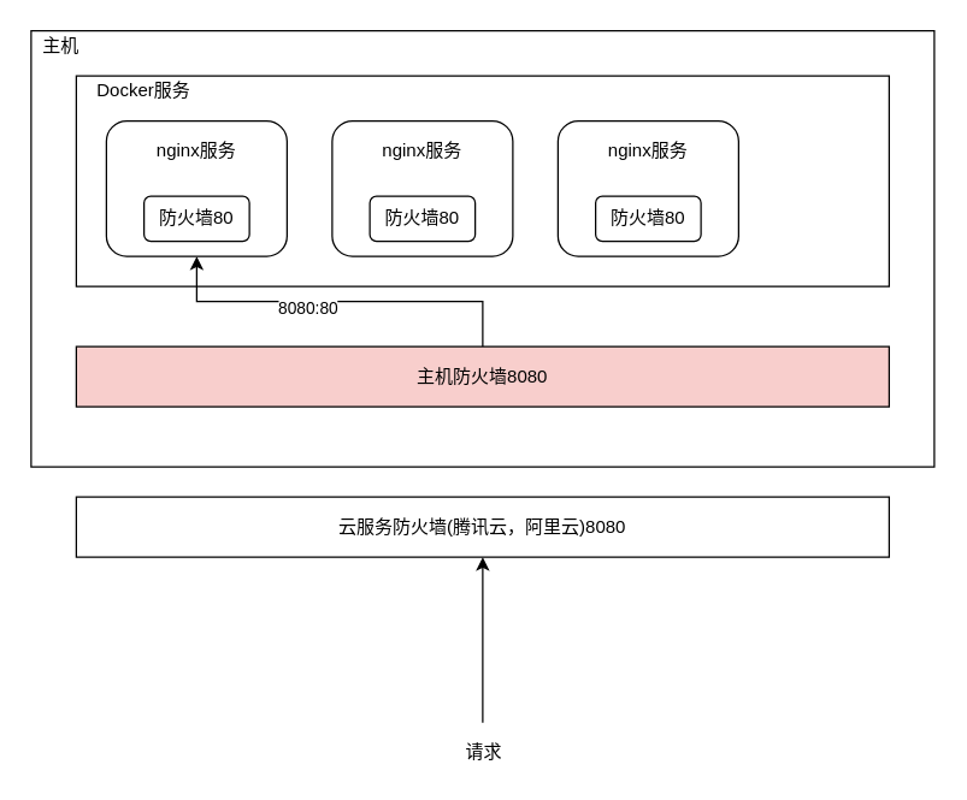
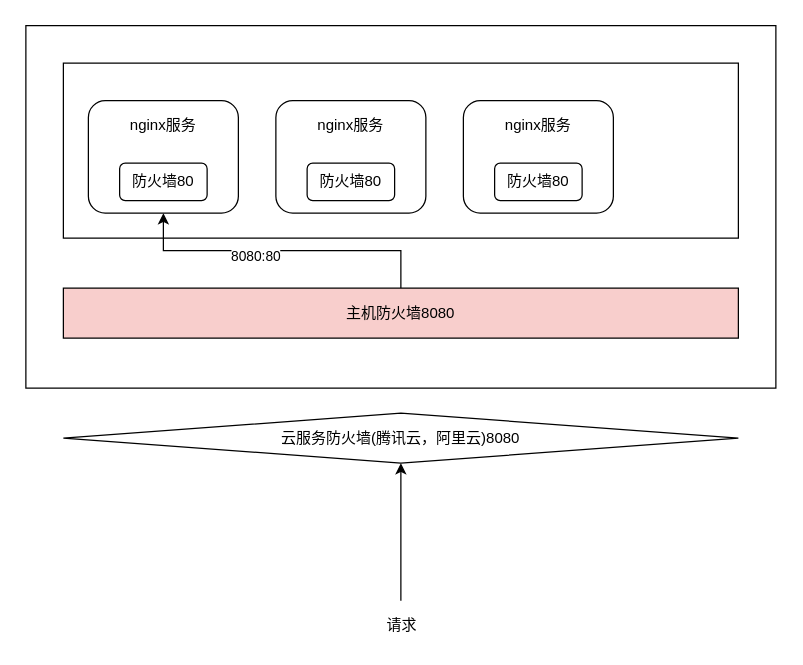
- <mxCell id="8" value="主机" style="text;html=1;strokeColor=none;fillColor=none;align=center;verticalAlign=middle;whiteSpace=wrap;rounded=0;" vertex="1" parent="1"><mxGeometry x="20" y="20" width="40" height="20" as="geometry" /></mxCell>
- <mxCell id="9" value="Docker服务" style="text;html=1;strokeColor=none;fillColor=none;align=center;verticalAlign=middle;whiteSpace=wrap;rounded=0;" vertex="1" parent="1"><mxGeometry x="50" y="50" width="90" height="20" as="geometry" /></mxCell>
- <mxCell id="7" value="云服务防火墙(腾讯云，阿里云)8080" style="rounded=0;whiteSpace=wrap;html=1;" vertex="1" parent="1"><mxGeometry x="50" y="330" width="540" height="40" as="geometry" /></mxCell>
+ <mxCell id="7" value="云服务防火墙(腾讯云，阿里云)8080" style="rhombus;whiteSpace=wrap;html=1;" vertex="1" parent="1"><mxGeometry x="50" y="330" width="540" height="40" as="geometry" /></mxCell>
